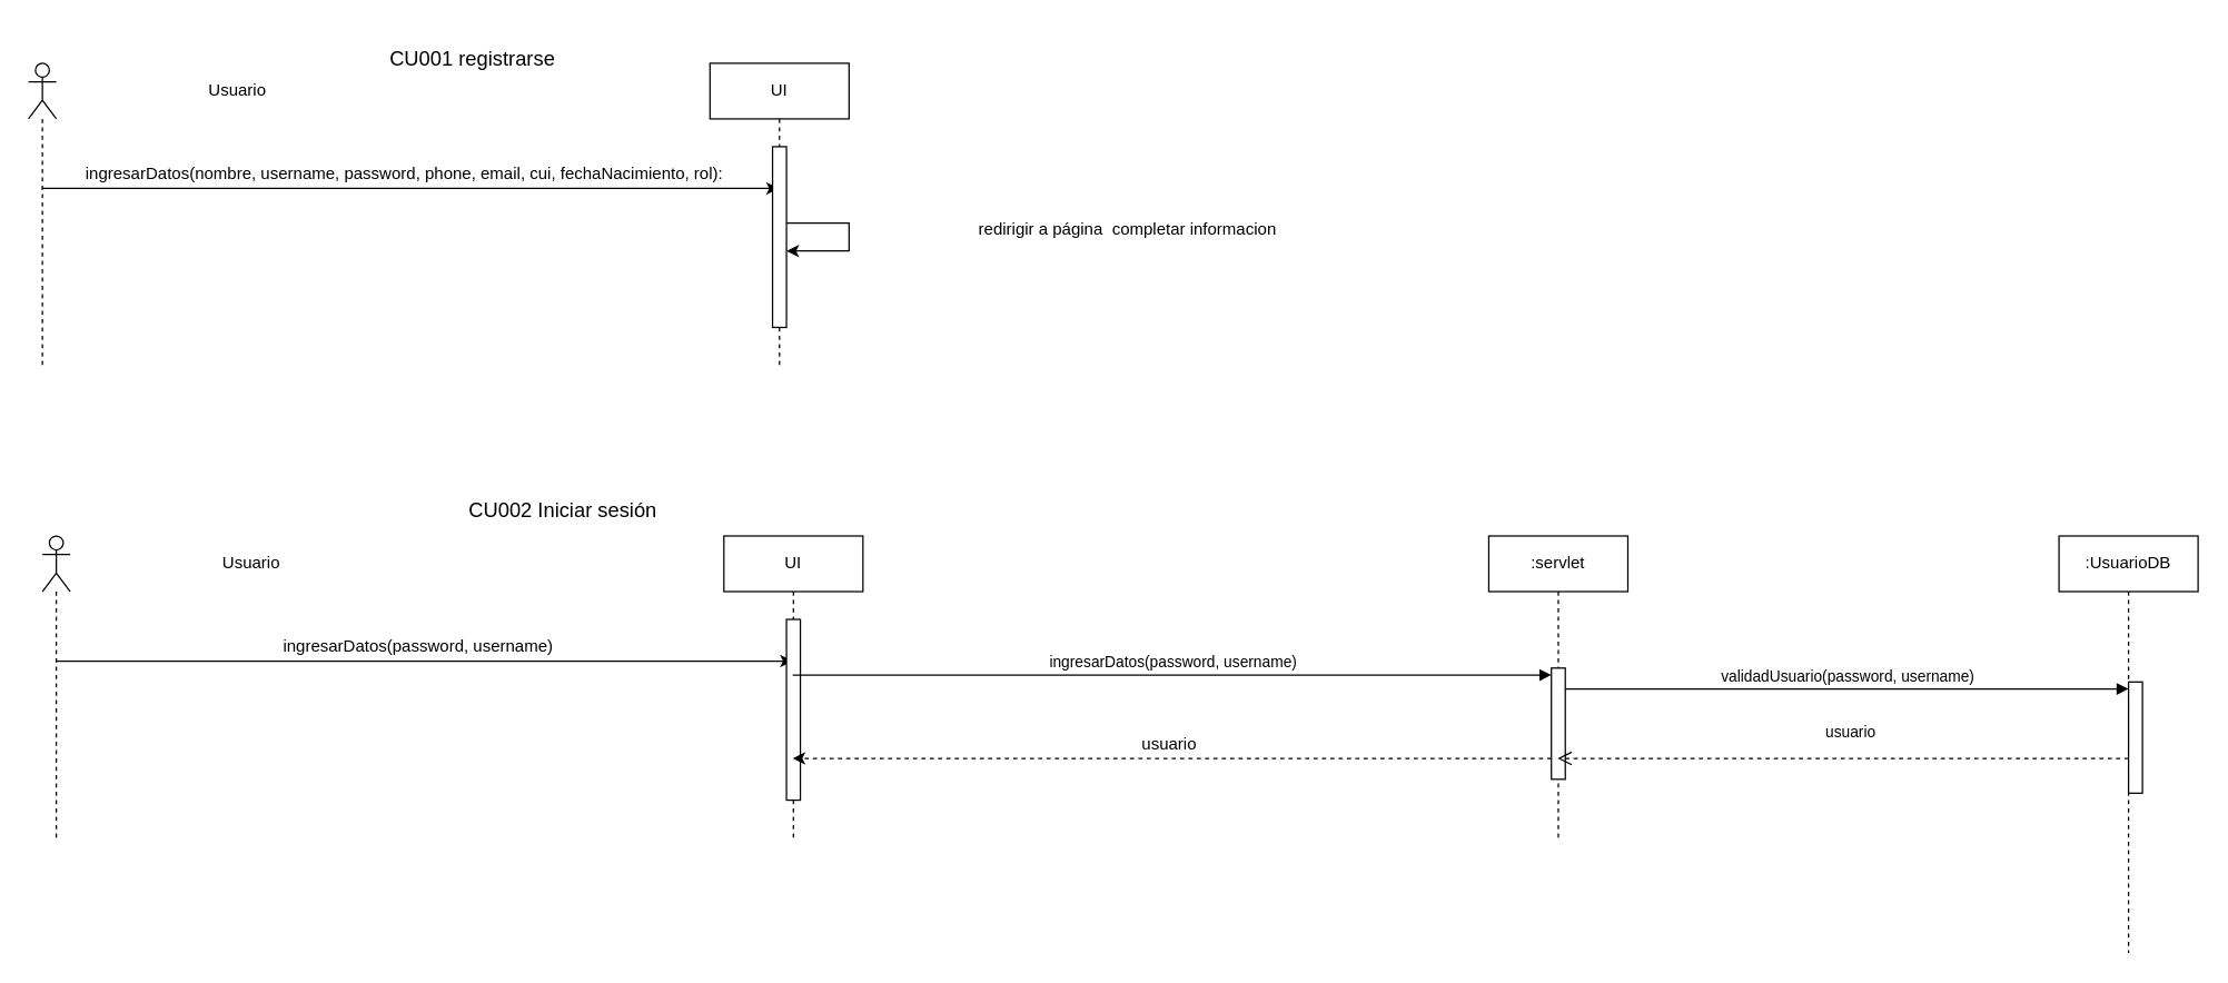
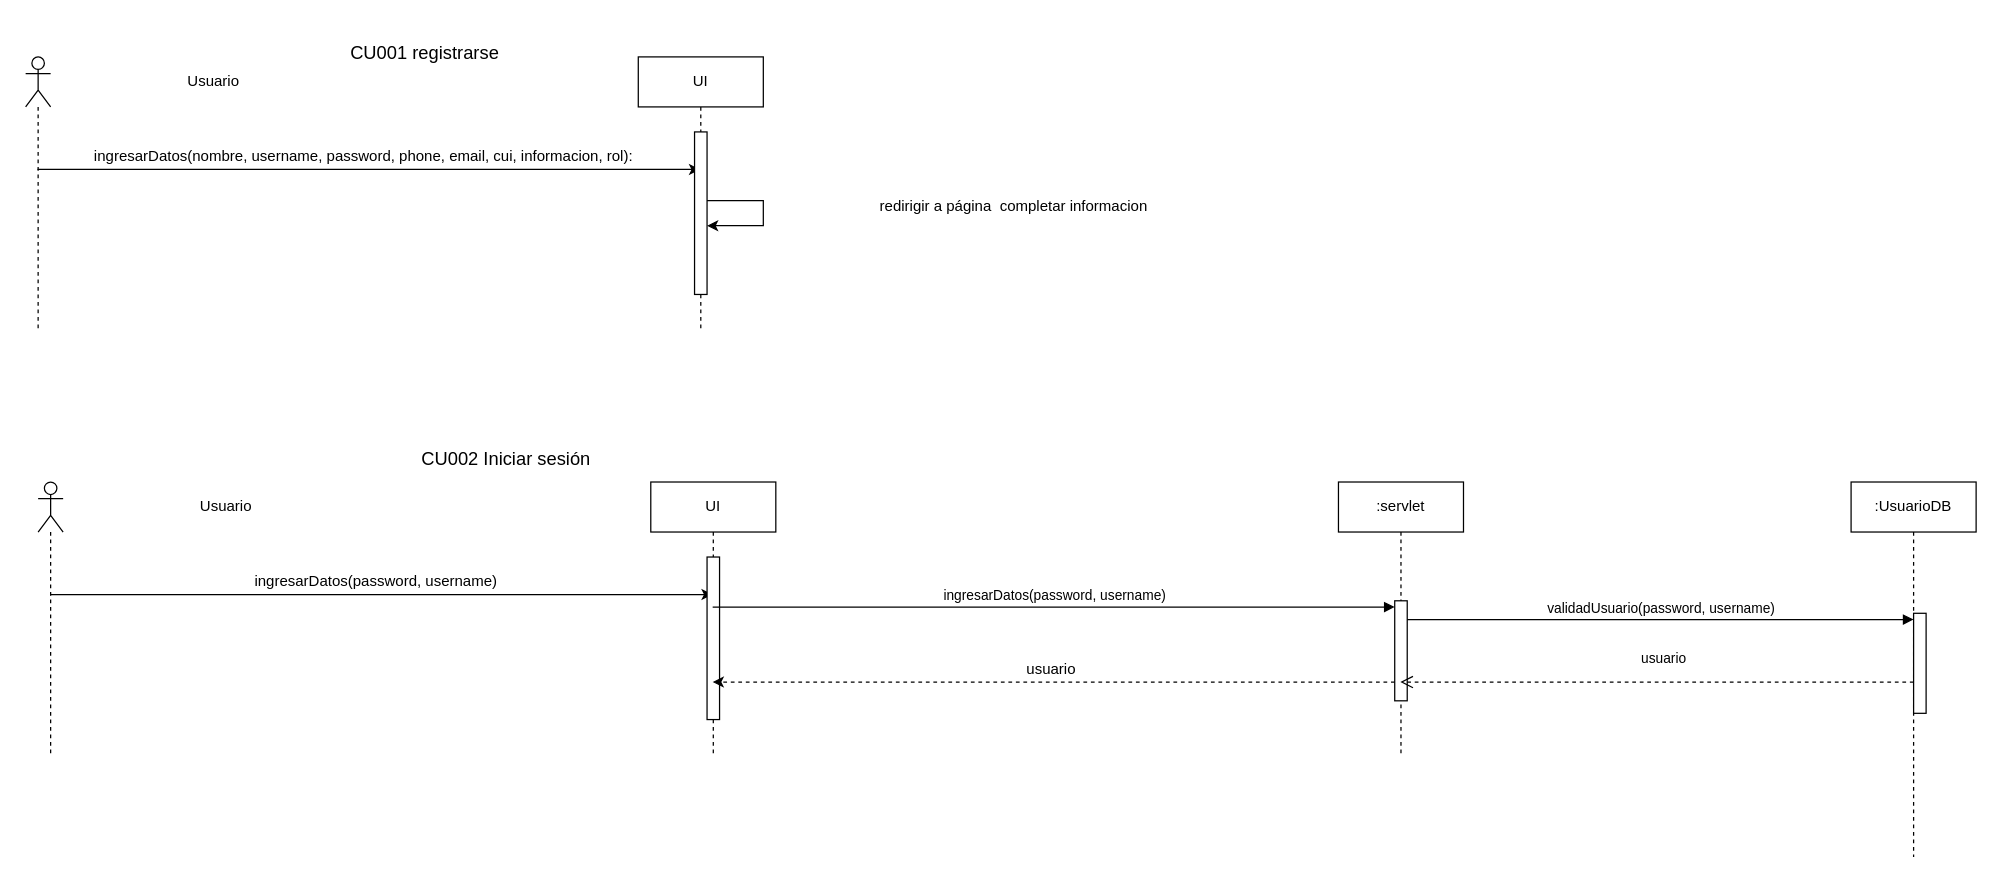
- <mxCell id="6" value="ingresarDatos(nombre, username, password, phone, email, cui, fechaNacimiento, rol):" style="text;html=1;align=center;verticalAlign=middle;resizable=0;points=[];autosize=1;strokeColor=none;fillColor=none;" parent="1" vertex="1"><mxGeometry x="50" y="110" width="480" height="30" as="geometry" /></mxCell>
+ <mxCell id="6" value="ingresarDatos(nombre, username, password, phone, email, cui, informacion, rol):" style="text;html=1;align=center;verticalAlign=middle;resizable=0;points=[];autosize=1;strokeColor=none;fillColor=none;" parent="1" vertex="1"><mxGeometry x="50" y="110" width="480" height="30" as="geometry" /></mxCell>
